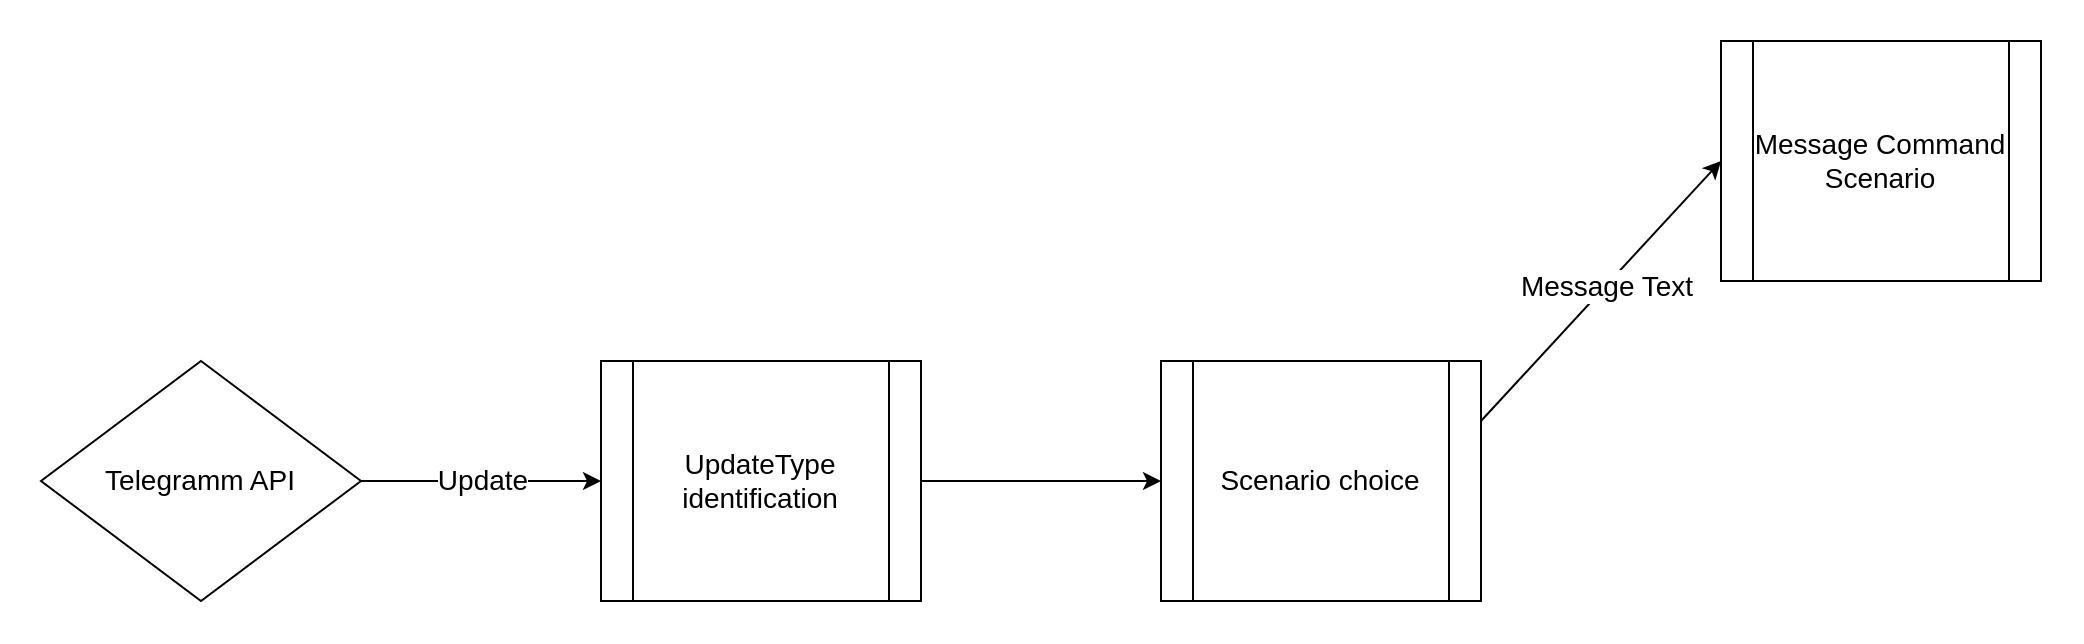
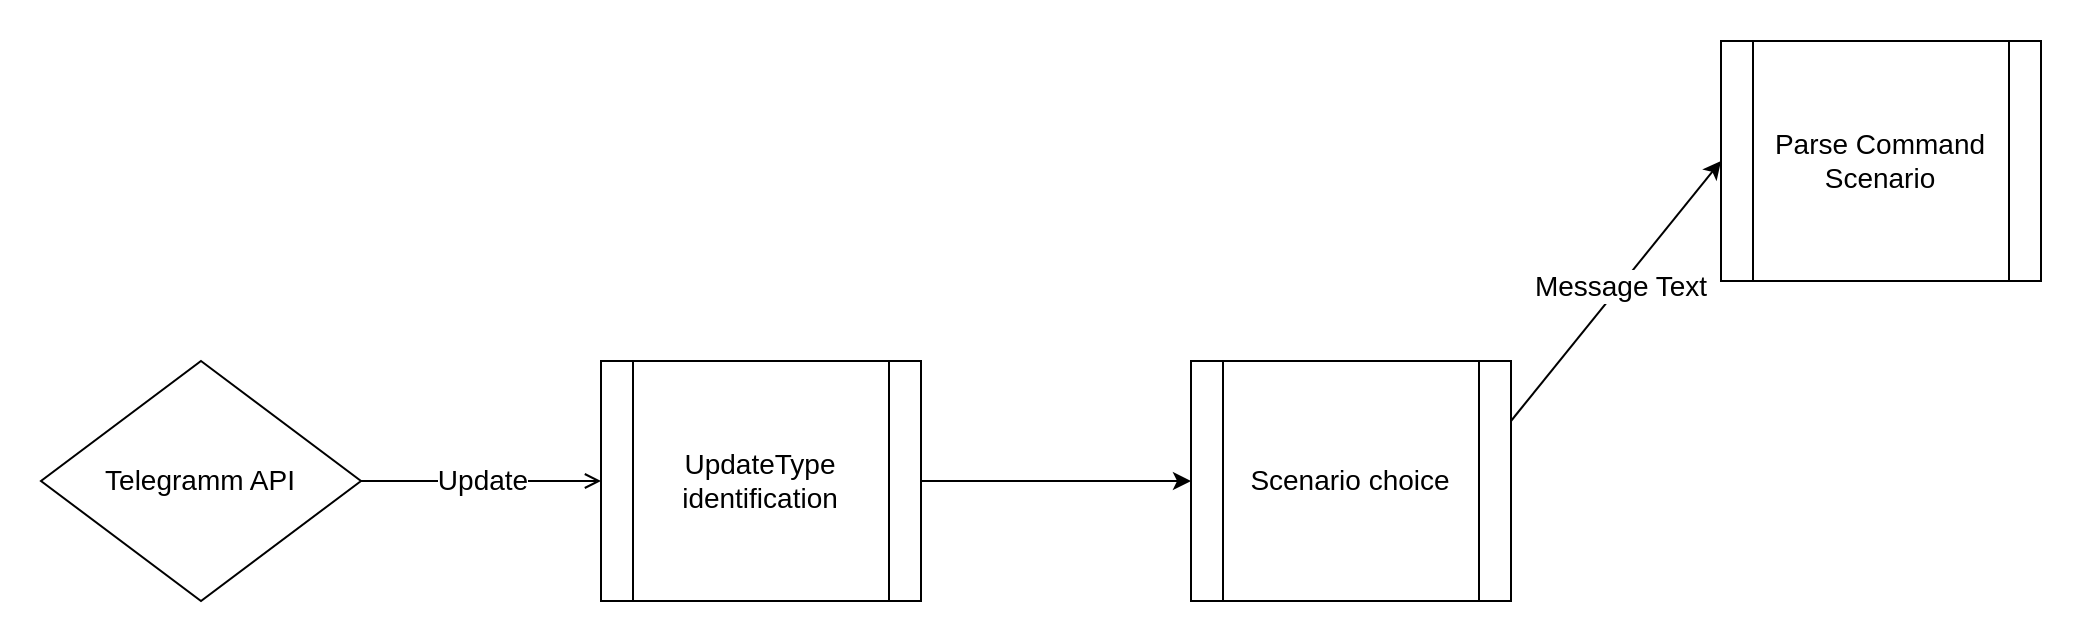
- <mxCell id="8" value="Message Command Scenario" style="shape=process;whiteSpace=wrap;html=1;backgroundOutline=1;fontSize=14;" vertex="1" parent="1"><mxGeometry x="860" y="20" width="160" height="120" as="geometry" /></mxCell>
+ <mxCell id="8" value="Parse Command Scenario" style="shape=process;whiteSpace=wrap;html=1;backgroundOutline=1;fontSize=14;" vertex="1" parent="1"><mxGeometry x="860" y="20" width="160" height="120" as="geometry" /></mxCell>
- <mxCell id="5" value="" style="endArrow=classic;html=1;rounded=0;exitX=1;exitY=0.5;exitDx=0;exitDy=0;entryX=0;entryY=0.5;entryDx=0;entryDy=0;" edge="1" parent="1" source="2" target="3"><mxGeometry width="50" height="50" relative="1" as="geometry"><mxPoint x="360" y="220" as="sourcePoint" /><mxPoint x="410" y="170" as="targetPoint" /></mxGeometry></mxCell>
+ <mxCell id="5" value="" style="endArrow=open;html=1;rounded=0;exitX=1;exitY=0.5;exitDx=0;exitDy=0;entryX=0;entryY=0.5;entryDx=0;entryDy=0;" edge="1" parent="1" source="2" target="3"><mxGeometry width="50" height="50" relative="1" as="geometry"><mxPoint x="360" y="220" as="sourcePoint" /><mxPoint x="410" y="170" as="targetPoint" /></mxGeometry></mxCell>
- <mxCell id="4" value="Scenario&amp;nbsp;choice" style="shape=process;whiteSpace=wrap;html=1;backgroundOutline=1;fontSize=14;" vertex="1" parent="1"><mxGeometry x="580" y="180" width="160" height="120" as="geometry" /></mxCell>
+ <mxCell id="4" value="Scenario&amp;nbsp;choice" style="shape=process;whiteSpace=wrap;html=1;backgroundOutline=1;fontSize=14;" vertex="1" parent="1"><mxGeometry x="595" y="180" width="160" height="120" as="geometry" /></mxCell>
